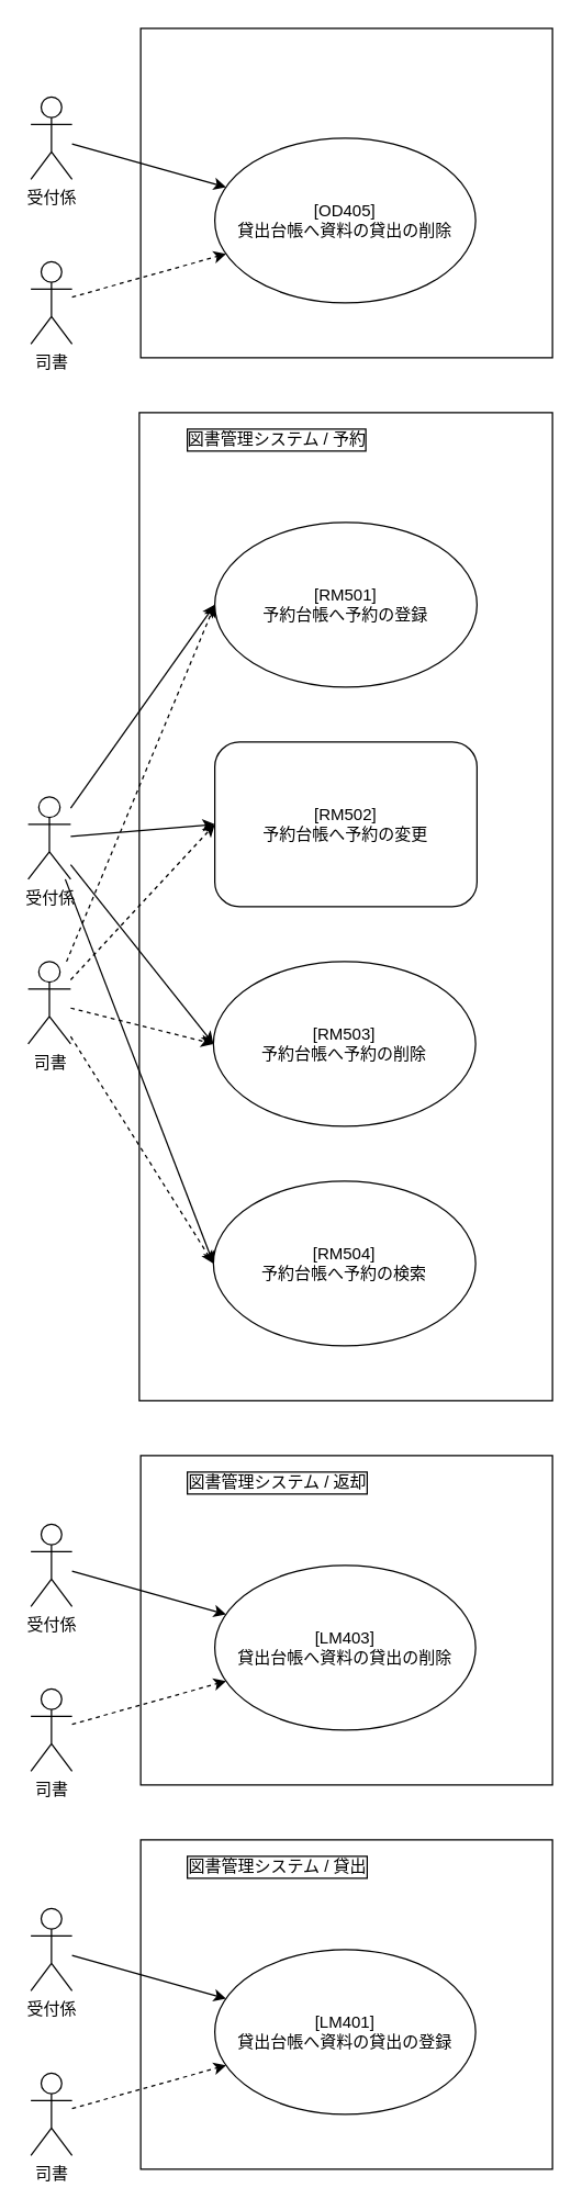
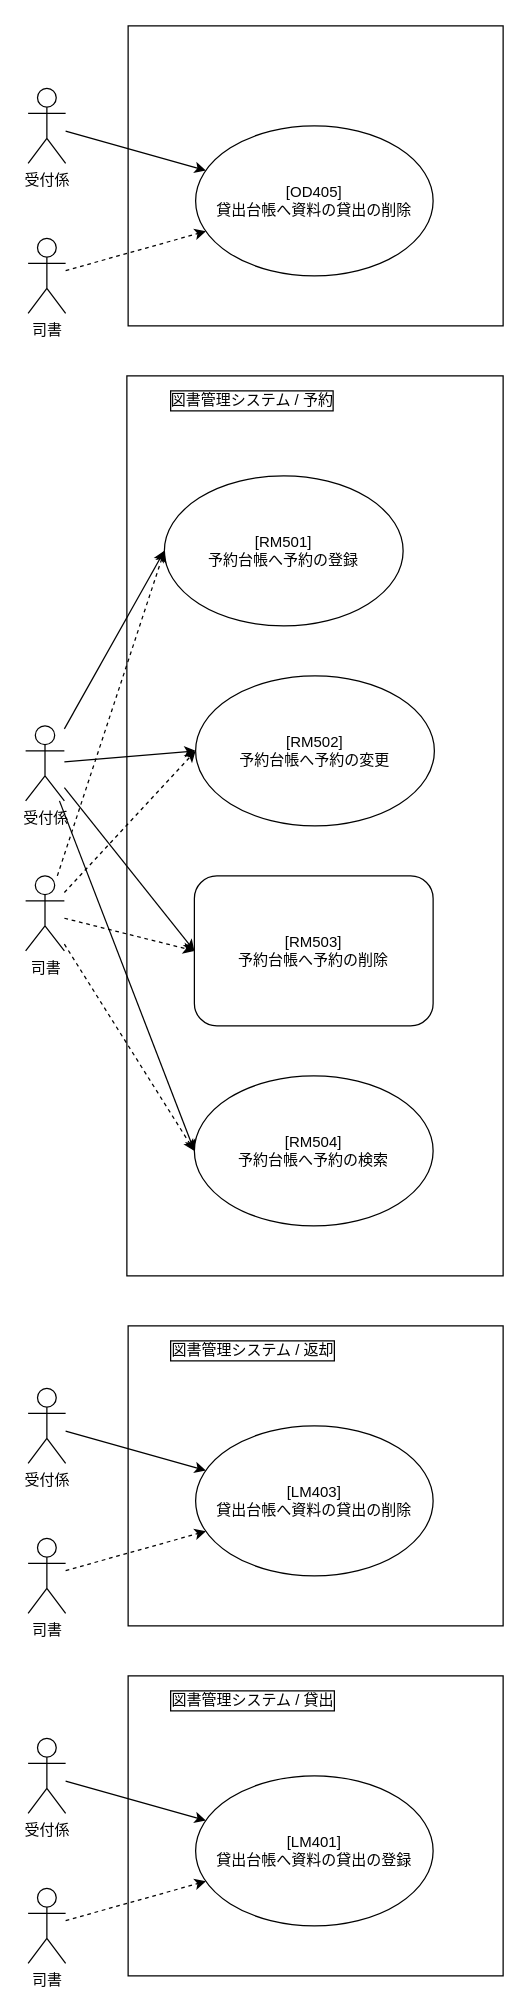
- <mxCell id="20" value="[RM501]&lt;br&gt;予約台帳へ予約の登録" style="ellipse;whiteSpace=wrap;html=1;labelBorderColor=none;fillColor=none;" vertex="1" parent="1"><mxGeometry x="156" y="380" width="191" height="120" as="geometry" /></mxCell>
+ <mxCell id="20" value="[RM501]&lt;br&gt;予約台帳へ予約の登録" style="ellipse;whiteSpace=wrap;html=1;labelBorderColor=none;fillColor=none;" vertex="1" parent="1"><mxGeometry x="131" y="380" width="191" height="120" as="geometry" /></mxCell>
- <mxCell id="21" value="[RM502]&lt;br&gt;予約台帳へ予約の変更" style="whiteSpace=wrap;html=1;labelBorderColor=none;fillColor=none;rounded=1;" vertex="1" parent="1"><mxGeometry x="156" y="540" width="191" height="120" as="geometry" /></mxCell>
+ <mxCell id="21" value="[RM502]&lt;br&gt;予約台帳へ予約の変更" style="ellipse;whiteSpace=wrap;html=1;labelBorderColor=none;fillColor=none;" vertex="1" parent="1"><mxGeometry x="156" y="540" width="191" height="120" as="geometry" /></mxCell>
- <mxCell id="22" value="[RM503]&lt;br&gt;予約台帳へ予約の削除" style="ellipse;whiteSpace=wrap;html=1;labelBorderColor=none;fillColor=none;" vertex="1" parent="1"><mxGeometry x="155" y="700" width="191" height="120" as="geometry" /></mxCell>
+ <mxCell id="22" value="[RM503]&lt;br&gt;予約台帳へ予約の削除" style="whiteSpace=wrap;html=1;labelBorderColor=none;fillColor=none;rounded=1;" vertex="1" parent="1"><mxGeometry x="155" y="700" width="191" height="120" as="geometry" /></mxCell>
